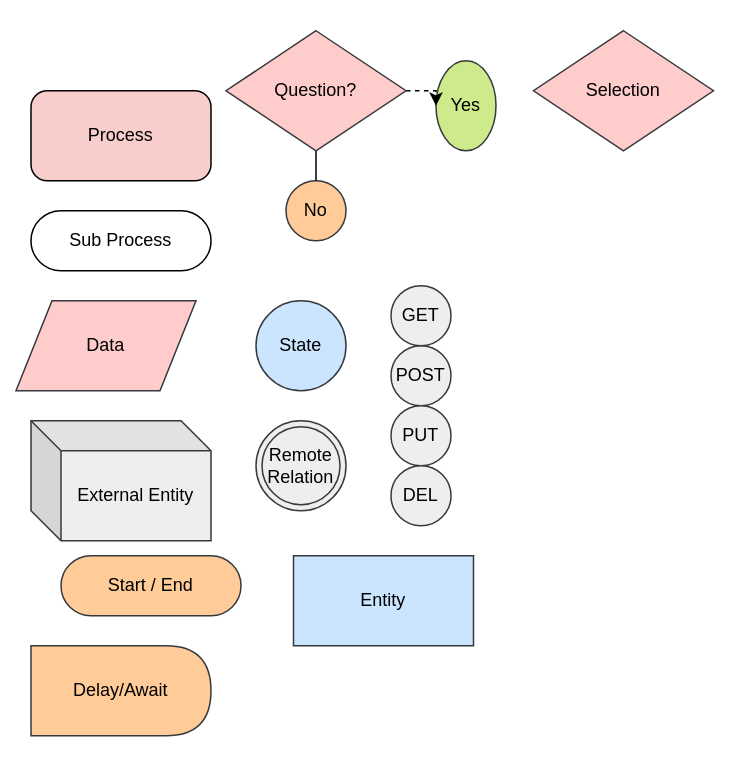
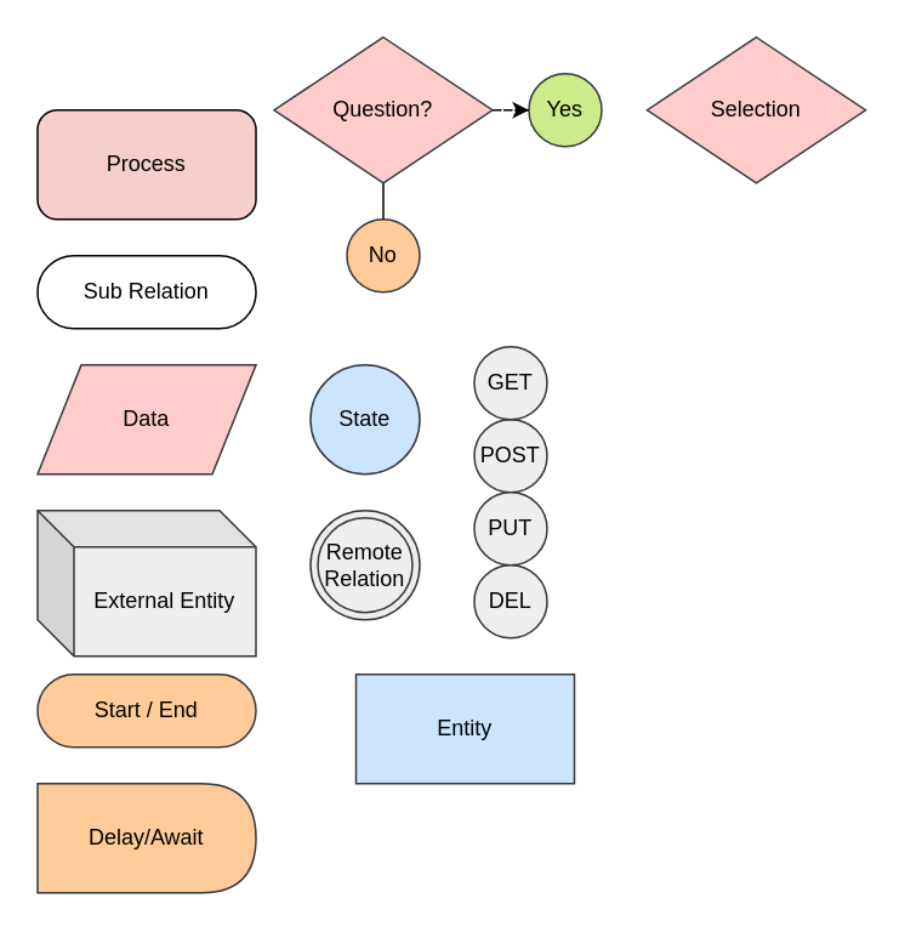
- <mxCell id="3" value="Yes" style="shape=ellipse;html=1;dashed=0;whiteSpace=wrap;perimeter=ellipsePerimeter;fillColor=#cdeb8b;strokeColor=#36393d;" vertex="1" parent="1"><mxGeometry x="290" y="40" width="40" height="60" as="geometry" /></mxCell>
+ <mxCell id="3" value="Yes" style="shape=ellipse;html=1;dashed=0;whiteSpace=wrap;perimeter=ellipsePerimeter;fillColor=#cdeb8b;strokeColor=#36393d;" vertex="1" parent="1"><mxGeometry x="290" y="40" width="40" height="40" as="geometry" /></mxCell>
- <mxCell id="8" value="Sub Process" style="html=1;dashed=0;whiteSpace=wrap;shape=mxgraph.dfd.start;" vertex="1" parent="1"><mxGeometry x="20" y="140" width="120" height="40" as="geometry" /></mxCell>
+ <mxCell id="8" value="Sub Relation" style="html=1;dashed=0;whiteSpace=wrap;shape=mxgraph.dfd.start;" vertex="1" parent="1"><mxGeometry x="20" y="140" width="120" height="40" as="geometry" /></mxCell>
- <mxCell id="9" value="Data" style="shape=parallelogram;perimeter=parallelogramPerimeter;whiteSpace=wrap;html=1;dashed=0;fillColor=#ffcccc;strokeColor=#36393d;" vertex="1" parent="1"><mxGeometry x="10" y="200" width="120" height="60" as="geometry" /></mxCell>
+ <mxCell id="9" value="Data" style="shape=parallelogram;perimeter=parallelogramPerimeter;whiteSpace=wrap;html=1;dashed=0;fillColor=#ffcccc;strokeColor=#36393d;" vertex="1" parent="1"><mxGeometry x="20" y="200" width="120" height="60" as="geometry" /></mxCell>
- <mxCell id="18" value="Start / End" style="html=1;dashed=0;whiteSpace=wrap;shape=mxgraph.dfd.start;fillColor=#ffcc99;strokeColor=#36393d;" vertex="1" parent="1"><mxGeometry x="40" y="370" width="120" height="40" as="geometry" /></mxCell>
+ <mxCell id="18" value="Start / End" style="html=1;dashed=0;whiteSpace=wrap;shape=mxgraph.dfd.start;fillColor=#ffcc99;strokeColor=#36393d;" vertex="1" parent="1"><mxGeometry x="20" y="370" width="120" height="40" as="geometry" /></mxCell>
